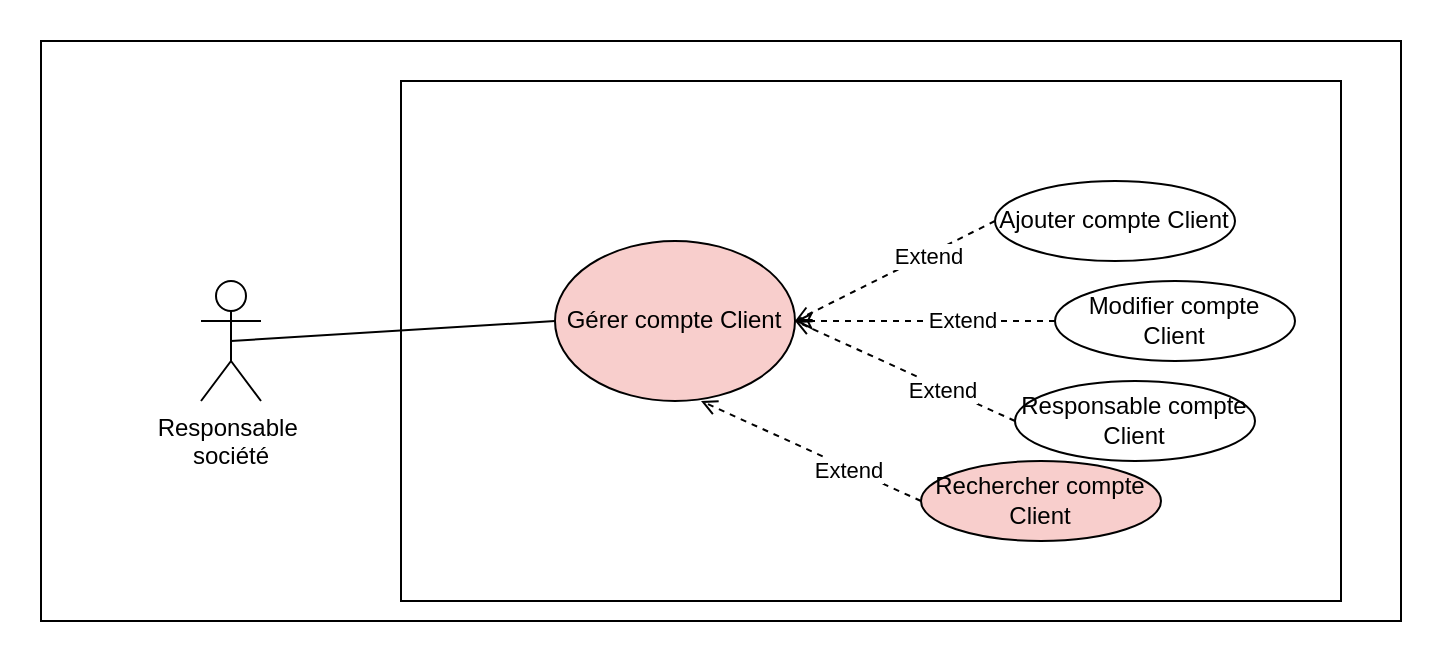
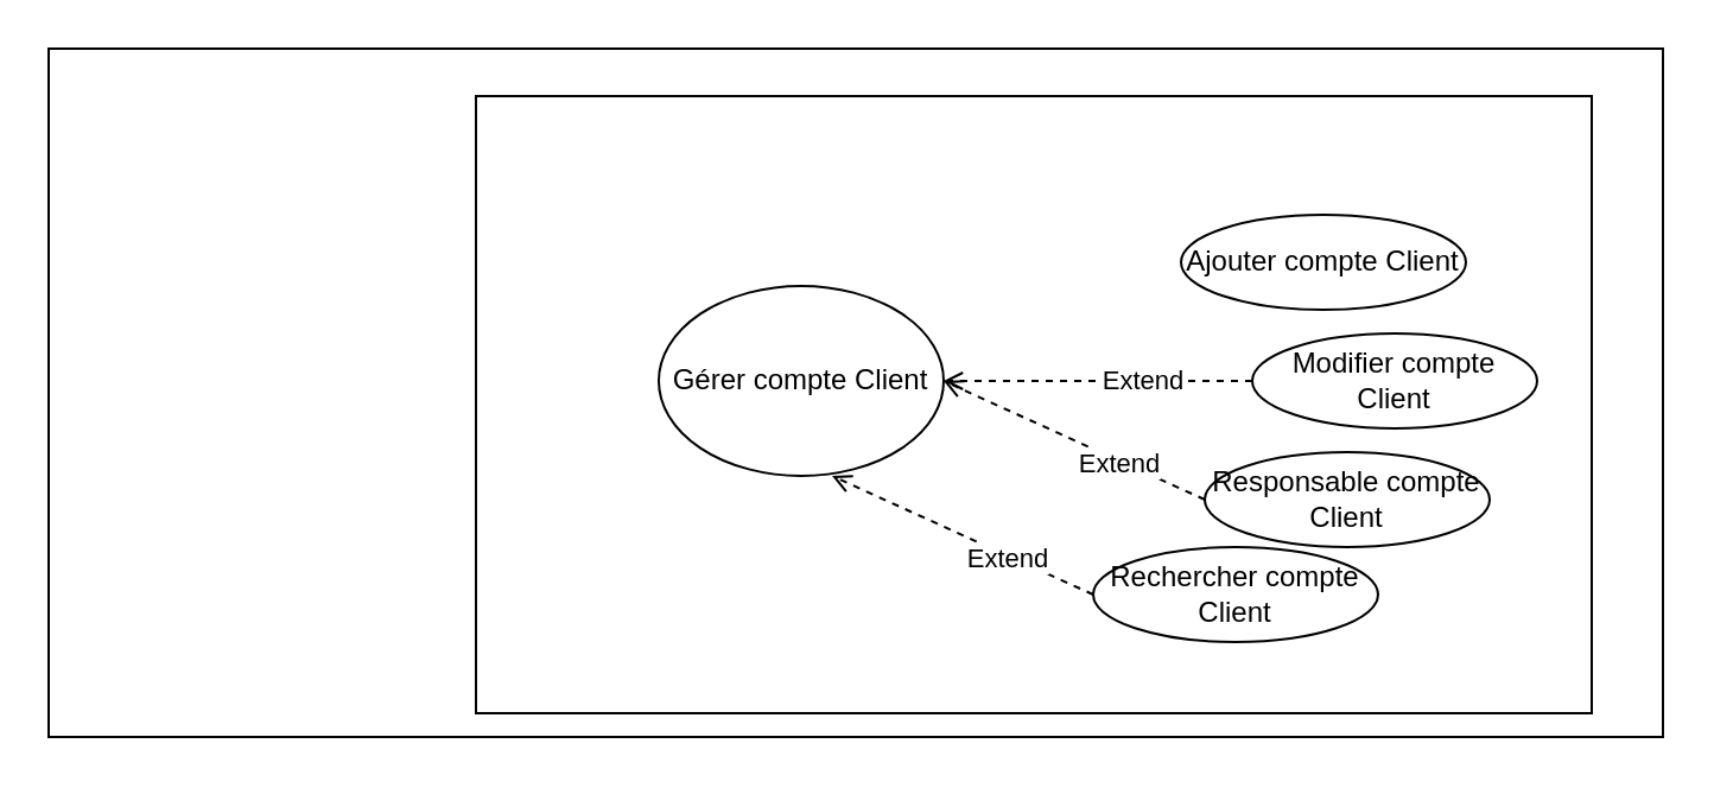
- <mxCell id="7" style="rounded=0;orthogonalLoop=1;jettySize=auto;html=1;exitX=0;exitY=0.5;exitDx=0;exitDy=0;entryX=1;entryY=0.5;entryDx=0;entryDy=0;dashed=1;endArrow=open;endFill=0;" parent="1" source="9" target="6" edge="1"><mxGeometry relative="1" as="geometry" /></mxCell>
- <mxCell id="8" value="Extend" style="edgeLabel;html=1;align=center;verticalAlign=middle;resizable=0;points=[];" parent="7" vertex="1" connectable="0"><mxGeometry x="-0.329" y="1" relative="1" as="geometry"><mxPoint as="offset" /></mxGeometry></mxCell>
- <mxCell id="6" value="Gérer compte Client" style="ellipse;whiteSpace=wrap;html=1;fillColor=#f8cecc;" parent="1" vertex="1"><mxGeometry x="277" y="120" width="120" height="80" as="geometry" /></mxCell>
+ <mxCell id="6" value="Gérer compte Client" style="ellipse;whiteSpace=wrap;html=1;" parent="1" vertex="1"><mxGeometry x="277" y="120" width="120" height="80" as="geometry" /></mxCell>
- <mxCell id="10" style="rounded=0;orthogonalLoop=1;jettySize=auto;html=1;exitX=0;exitY=0.5;exitDx=0;exitDy=0;entryX=1;entryY=0.5;entryDx=0;entryDy=0;dashed=1;endArrow=classic;endFill=0;" parent="1" source="12" target="6" edge="1"><mxGeometry relative="1" as="geometry"><mxPoint x="437" y="140" as="targetPoint" /></mxGeometry></mxCell>
+ <mxCell id="10" style="rounded=0;orthogonalLoop=1;jettySize=auto;html=1;exitX=0;exitY=0.5;exitDx=0;exitDy=0;entryX=1;entryY=0.5;entryDx=0;entryDy=0;dashed=1;endArrow=open;endFill=0;" parent="1" source="12" target="6" edge="1"><mxGeometry relative="1" as="geometry"><mxPoint x="437" y="140" as="targetPoint" /></mxGeometry></mxCell>
- <mxCell id="4" style="rounded=0;orthogonalLoop=1;jettySize=auto;html=1;exitX=0.5;exitY=0.5;exitDx=0;exitDy=0;exitPerimeter=0;entryX=0;entryY=0.5;entryDx=0;entryDy=0;endArrow=none;endFill=0;" parent="1" source="5" target="6" edge="1"><mxGeometry relative="1" as="geometry" /></mxCell>
- <mxCell id="5" value="Responsable&amp;nbsp;&lt;br&gt;société" style="shape=umlActor;verticalLabelPosition=bottom;verticalAlign=top;html=1;outlineConnect=0;" parent="1" vertex="1"><mxGeometry x="100" y="140" width="30" height="60" as="geometry" /></mxCell>
- <mxCell id="18" value="Rechercher compte Client" style="ellipse;whiteSpace=wrap;html=1;fillColor=#f8cecc;" vertex="1" parent="1"><mxGeometry x="460" y="230" width="120" height="40" as="geometry" /></mxCell>
+ <mxCell id="18" value="Rechercher compte Client" style="ellipse;whiteSpace=wrap;html=1;" vertex="1" parent="1"><mxGeometry x="460" y="230" width="120" height="40" as="geometry" /></mxCell>
